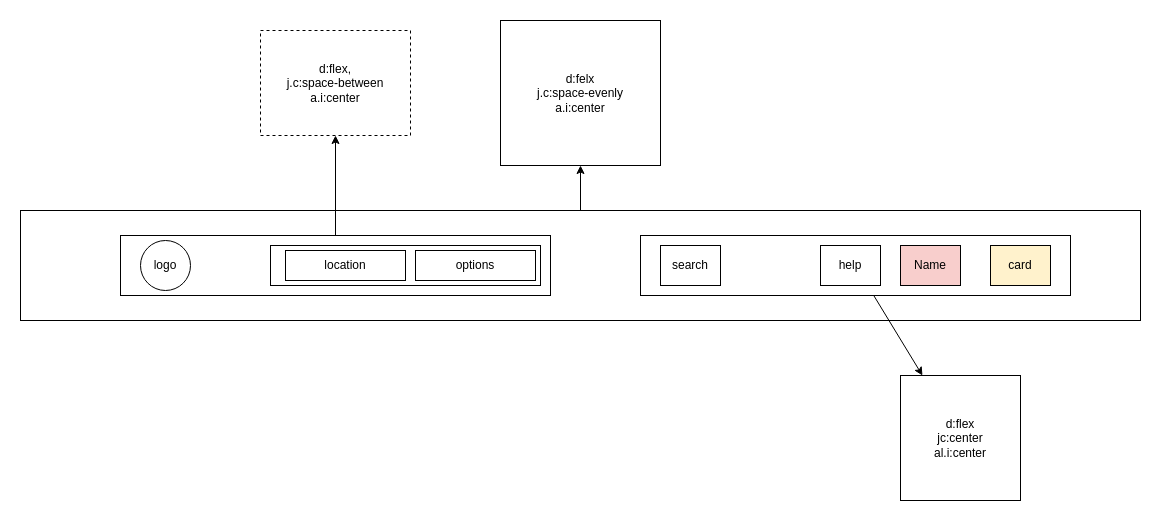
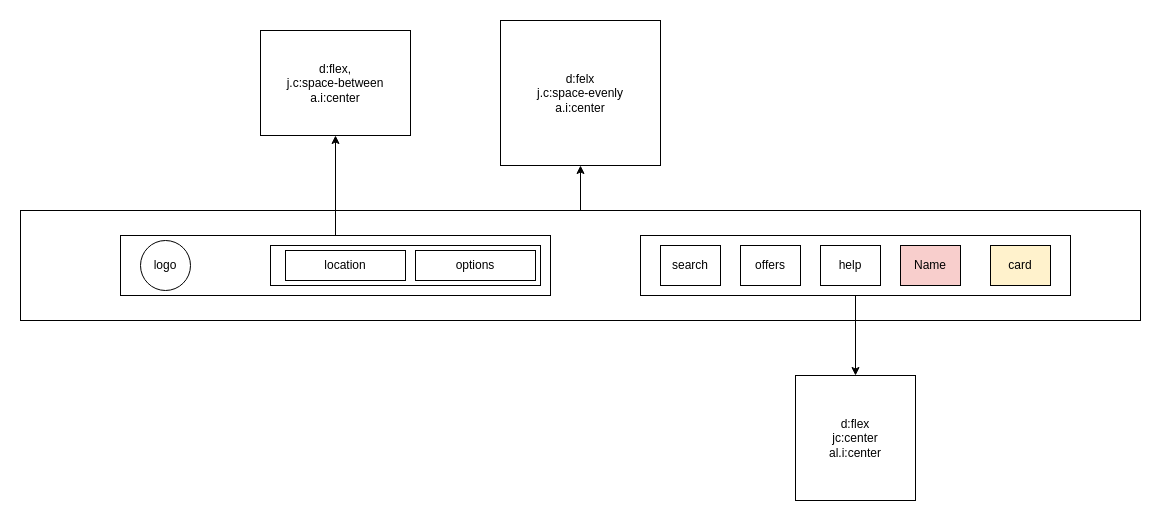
- <mxCell id="19" value="d:flex,&lt;br&gt;j.c:space-between&lt;br&gt;a.i:center" style="whiteSpace=wrap;html=1;rounded=0;dashed=1;" vertex="1" parent="1"><mxGeometry x="260" y="30" width="150" height="105" as="geometry" /></mxCell>
+ <mxCell id="19" value="d:flex,&lt;br&gt;j.c:space-between&lt;br&gt;a.i:center" style="whiteSpace=wrap;html=1;rounded=0;" vertex="1" parent="1"><mxGeometry x="260" y="30" width="150" height="105" as="geometry" /></mxCell>
+ <mxCell id="12" value="offers" style="rounded=0;whiteSpace=wrap;html=1;" vertex="1" parent="1"><mxGeometry x="740" y="245" width="60" height="40" as="geometry" /></mxCell>
- <mxCell id="24" value="d:flex&lt;br&gt;jc:center&lt;br&gt;al.i:center" style="whiteSpace=wrap;html=1;rounded=0;" vertex="1" parent="1"><mxGeometry x="900" y="375" width="120" height="125" as="geometry" /></mxCell>
+ <mxCell id="24" value="d:flex&lt;br&gt;jc:center&lt;br&gt;al.i:center" style="whiteSpace=wrap;html=1;rounded=0;" vertex="1" parent="1"><mxGeometry x="795" y="375" width="120" height="125" as="geometry" /></mxCell>
